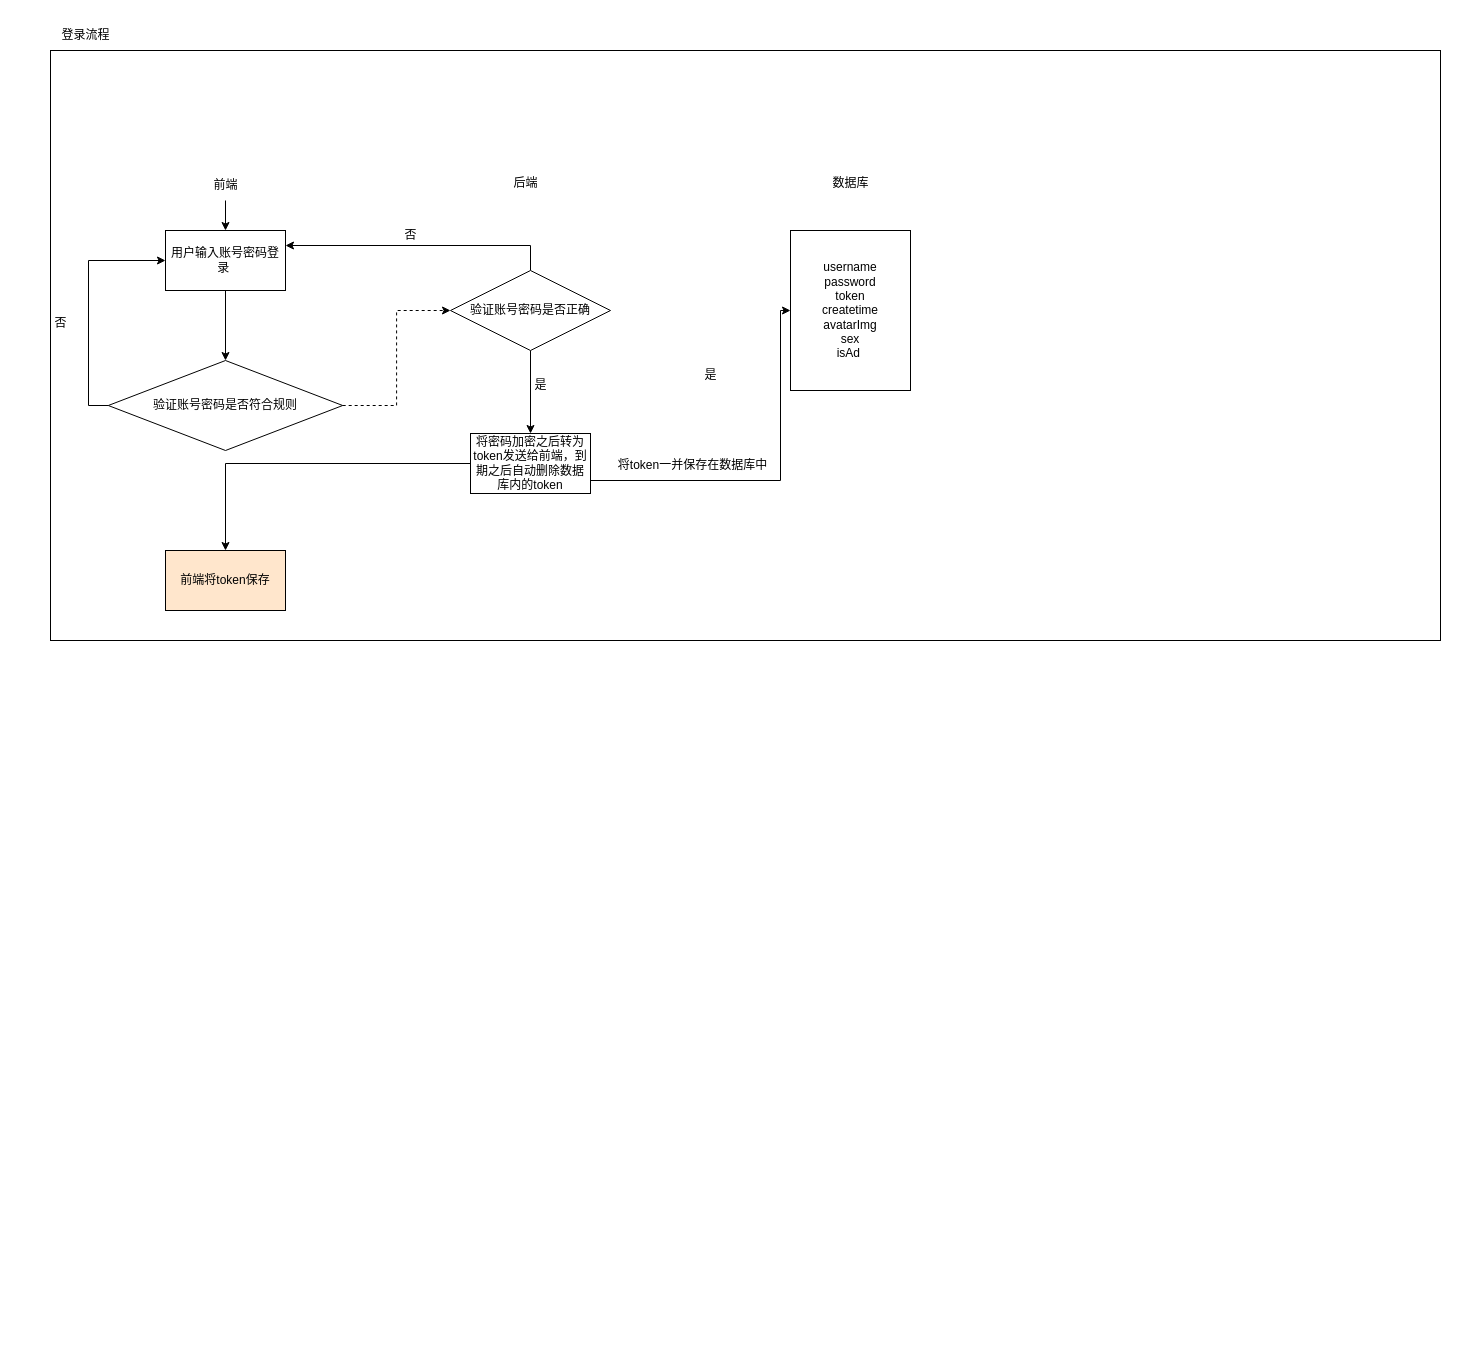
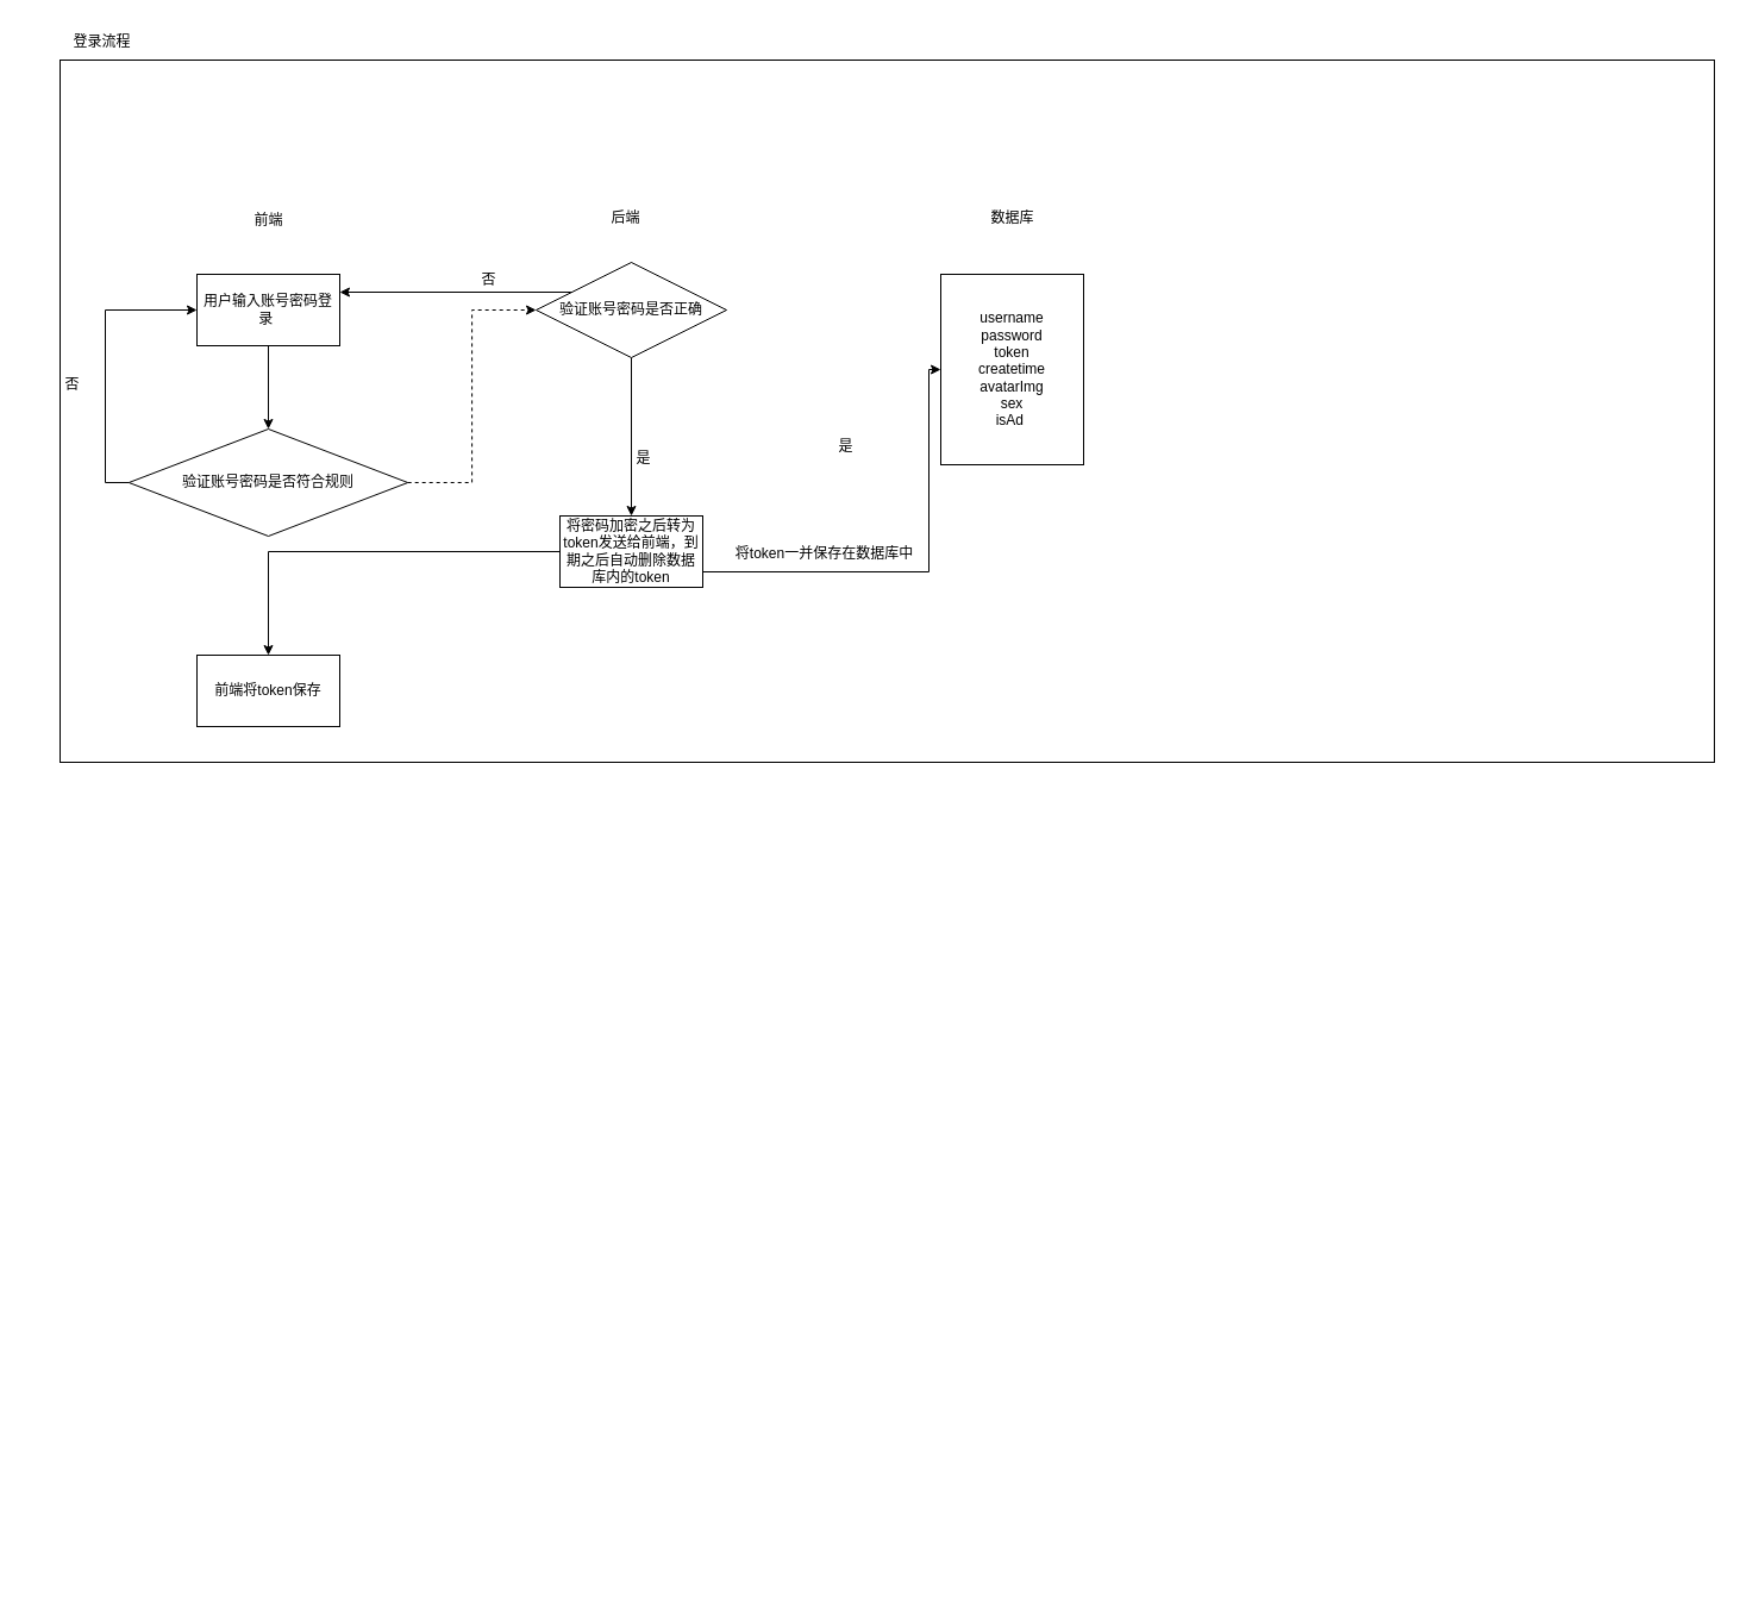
- <mxCell id="4" value="" style="edgeStyle=orthogonalEdgeStyle;rounded=0;orthogonalLoop=1;jettySize=auto;html=1;" edge="1" parent="1" source="5" target="9"><mxGeometry relative="1" as="geometry" /></mxCell>
- <mxCell id="17" value="验证账号密码是否正确" style="rhombus;whiteSpace=wrap;html=1;" vertex="1" parent="1"><mxGeometry x="450" y="270" width="160" height="80" as="geometry" /></mxCell>
+ <mxCell id="17" value="验证账号密码是否正确" style="rhombus;whiteSpace=wrap;html=1;" vertex="1" parent="1"><mxGeometry x="450" y="220" width="160" height="80" as="geometry" /></mxCell>
- <mxCell id="25" value="前端将token保存" style="whiteSpace=wrap;html=1;fillColor=#ffe6cc;" vertex="1" parent="1"><mxGeometry x="165" y="550" width="120" height="60" as="geometry" /></mxCell>
+ <mxCell id="25" value="前端将token保存" style="whiteSpace=wrap;html=1;" vertex="1" parent="1"><mxGeometry x="165" y="550" width="120" height="60" as="geometry" /></mxCell>
